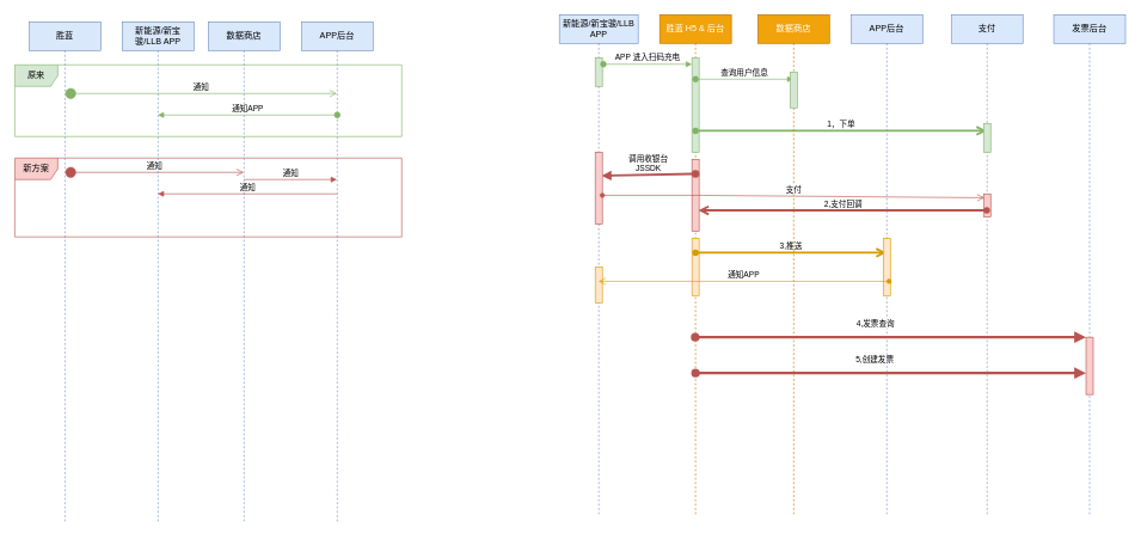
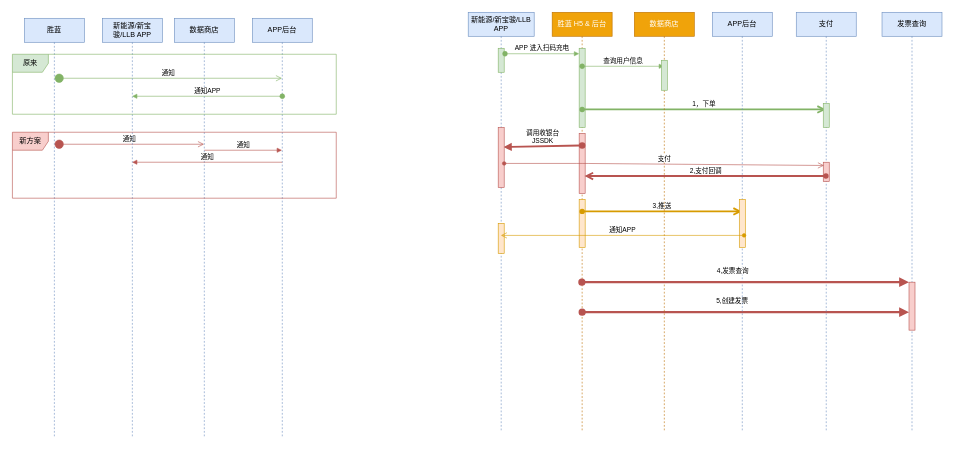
- <mxCell id="38" value="发票后台" style="shape=umlLifeline;perimeter=lifelinePerimeter;whiteSpace=wrap;html=1;container=1;collapsible=0;recursiveResize=0;outlineConnect=0;align=center;fillColor=#dae8fc;strokeColor=#6c8ebf;" parent="1" vertex="1"><mxGeometry x="1470" y="20" width="100" height="700" as="geometry" /></mxCell>
+ <mxCell id="38" value="发票查询" style="shape=umlLifeline;perimeter=lifelinePerimeter;whiteSpace=wrap;html=1;container=1;collapsible=0;recursiveResize=0;outlineConnect=0;align=center;fillColor=#dae8fc;strokeColor=#6c8ebf;" parent="1" vertex="1"><mxGeometry x="1470" y="20" width="100" height="700" as="geometry" /></mxCell>
